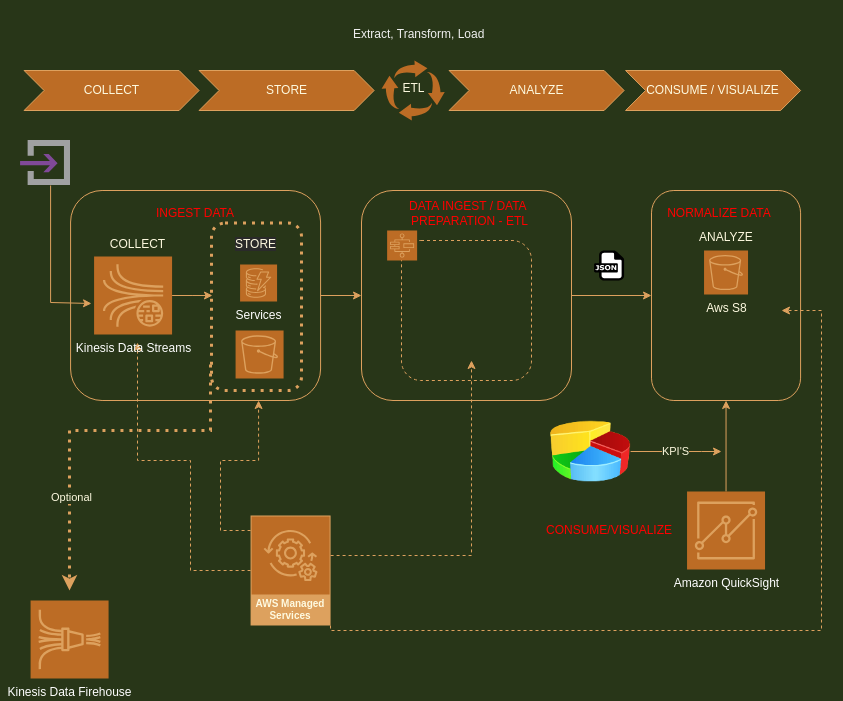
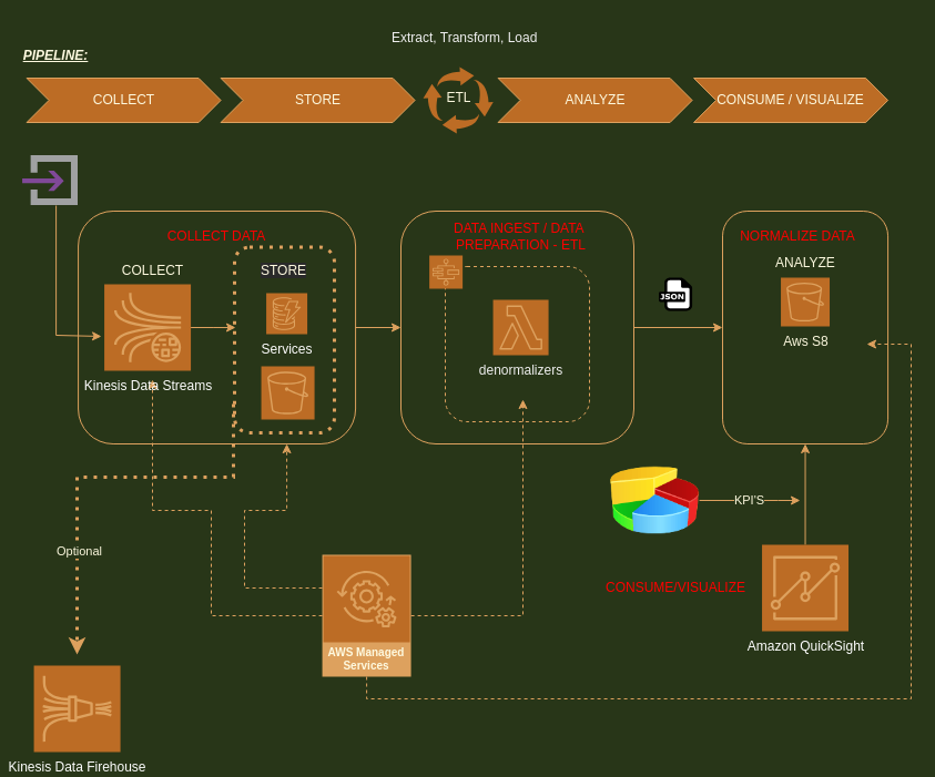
+ <mxCell id="36" value="&lt;b&gt;&lt;u&gt;&lt;i&gt;PIPELINE:&lt;/i&gt;&lt;/u&gt;&lt;/b&gt;" style="text;html=1;strokeColor=none;fillColor=none;align=center;verticalAlign=middle;whiteSpace=wrap;rounded=0;labelBackgroundColor=none;fontColor=#FEFAE0;" parent="1" vertex="1"><mxGeometry x="30.08" y="40" width="40" height="20" as="geometry" /></mxCell>
- <mxCell id="24" value="&lt;font color=&quot;#ff0000&quot;&gt;INGEST DATA&lt;/font&gt;" style="text;html=1;strokeColor=none;fillColor=none;align=center;verticalAlign=middle;whiteSpace=wrap;rounded=0;fontColor=#FEFAE0;" parent="1" vertex="1"><mxGeometry x="128.08" y="202.5" width="134" height="20" as="geometry" /></mxCell>
+ <mxCell id="24" value="&lt;font color=&quot;#ff0000&quot;&gt;COLLECT DATA&lt;/font&gt;" style="text;html=1;strokeColor=none;fillColor=none;align=center;verticalAlign=middle;whiteSpace=wrap;rounded=0;fontColor=#FEFAE0;" parent="1" vertex="1"><mxGeometry x="128.08" y="202.5" width="134" height="20" as="geometry" /></mxCell>
+ <mxCell id="10" value="&lt;font color=&quot;#f0f0f0&quot;&gt;denormalizers&lt;/font&gt;" style="sketch=0;points=[[0,0,0],[0.25,0,0],[0.5,0,0],[0.75,0,0],[1,0,0],[0,1,0],[0.25,1,0],[0.5,1,0],[0.75,1,0],[1,1,0],[0,0.25,0],[0,0.5,0],[0,0.75,0],[1,0.25,0],[1,0.5,0],[1,0.75,0]];outlineConnect=0;fontColor=#FEFAE0;gradientDirection=north;fillColor=#BC6C25;strokeColor=#DDA15E;dashed=0;verticalLabelPosition=bottom;verticalAlign=top;align=center;html=1;fontSize=12;fontStyle=0;aspect=fixed;shape=mxgraph.aws4.resourceIcon;resIcon=mxgraph.aws4.lambda;" parent="1" vertex="1"><mxGeometry x="444.08" y="270" width="50" height="50" as="geometry" /></mxCell>
- <mxCell id="29" value="AWS Managed Services" style="sketch=0;outlineConnect=0;fontColor=#FEFAE0;strokeColor=#DDA15E;fillColor=#BC6C25;dashed=0;verticalLabelPosition=middle;verticalAlign=bottom;align=center;html=1;whiteSpace=wrap;fontSize=10;fontStyle=1;spacing=3;shape=mxgraph.aws4.productIcon;prIcon=mxgraph.aws4.managed_services;" parent="1" vertex="1"><mxGeometry x="250.08" y="515" width="80" height="110" as="geometry" /></mxCell>
+ <mxCell id="29" value="AWS Managed Services" style="sketch=0;outlineConnect=0;fontColor=#FEFAE0;strokeColor=#DDA15E;fillColor=#BC6C25;dashed=0;verticalLabelPosition=middle;verticalAlign=bottom;align=center;html=1;whiteSpace=wrap;fontSize=10;fontStyle=1;spacing=3;shape=mxgraph.aws4.productIcon;prIcon=mxgraph.aws4.managed_services;" parent="1" vertex="1"><mxGeometry x="290.08" y="500" width="80" height="110" as="geometry" /></mxCell>
